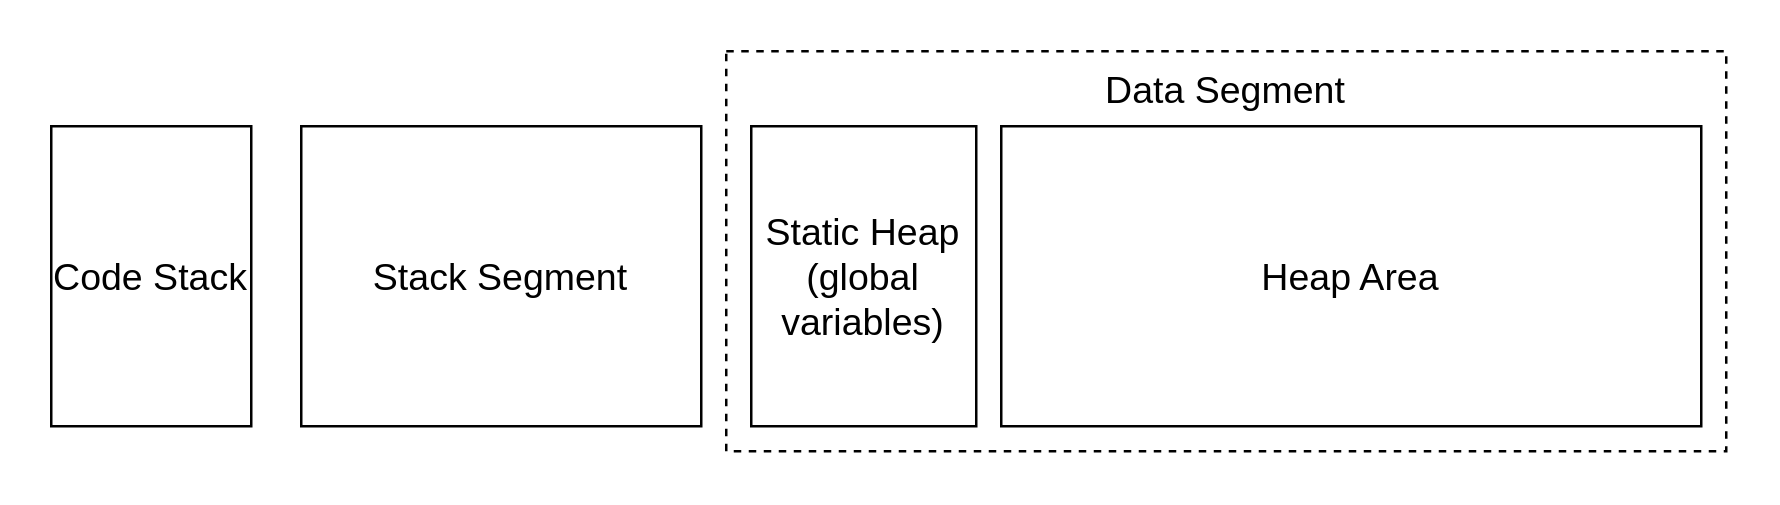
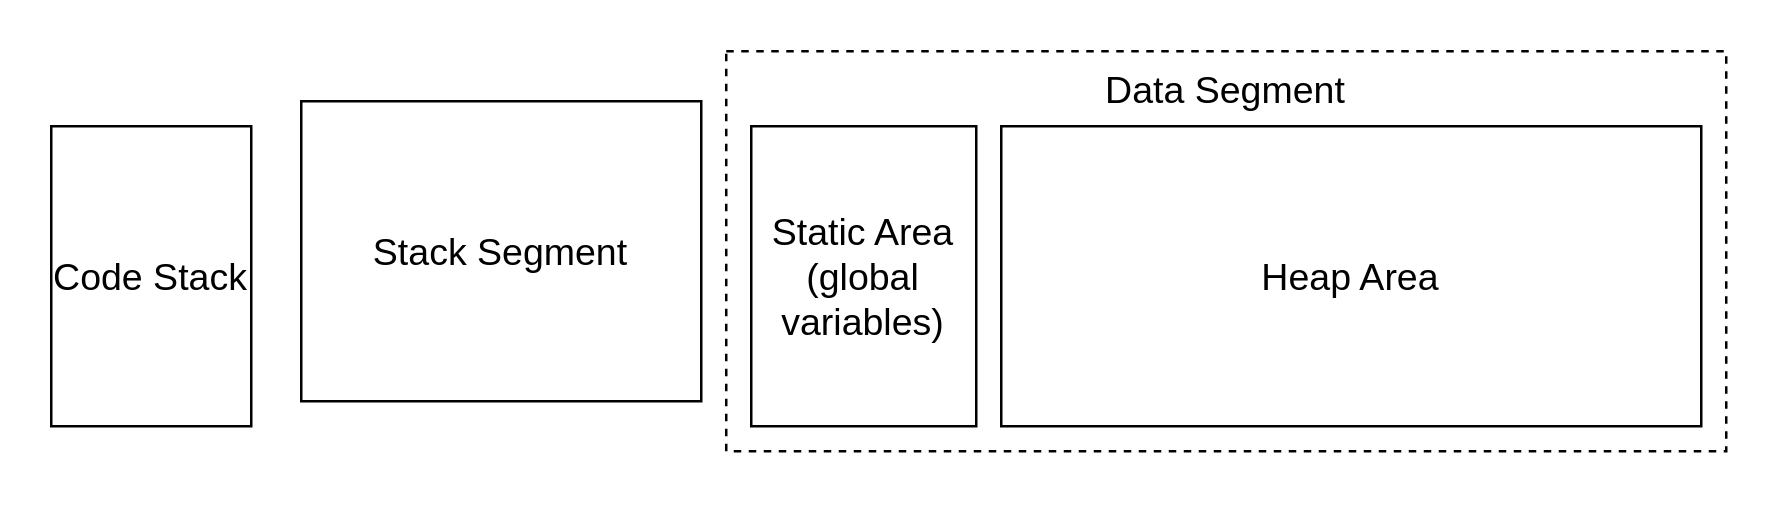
- <mxCell id="4" value="Stack Segment" style="rounded=0;whiteSpace=wrap;html=1;fontSize=15;" vertex="1" parent="1"><mxGeometry x="120" y="50" width="160" height="120" as="geometry" /></mxCell>
+ <mxCell id="4" value="Stack Segment" style="rounded=0;whiteSpace=wrap;html=1;fontSize=15;" vertex="1" parent="1"><mxGeometry x="120" y="40" width="160" height="120" as="geometry" /></mxCell>
- <mxCell id="5" value="Static Heap&lt;br style=&quot;font-size: 15px;&quot;&gt;(global variables)" style="rounded=0;whiteSpace=wrap;html=1;fontSize=15;" vertex="1" parent="1"><mxGeometry x="300" y="50" width="90" height="120" as="geometry" /></mxCell>
+ <mxCell id="5" value="Static Area&lt;br style=&quot;font-size: 15px;&quot;&gt;(global variables)" style="rounded=0;whiteSpace=wrap;html=1;fontSize=15;" vertex="1" parent="1"><mxGeometry x="300" y="50" width="90" height="120" as="geometry" /></mxCell>
